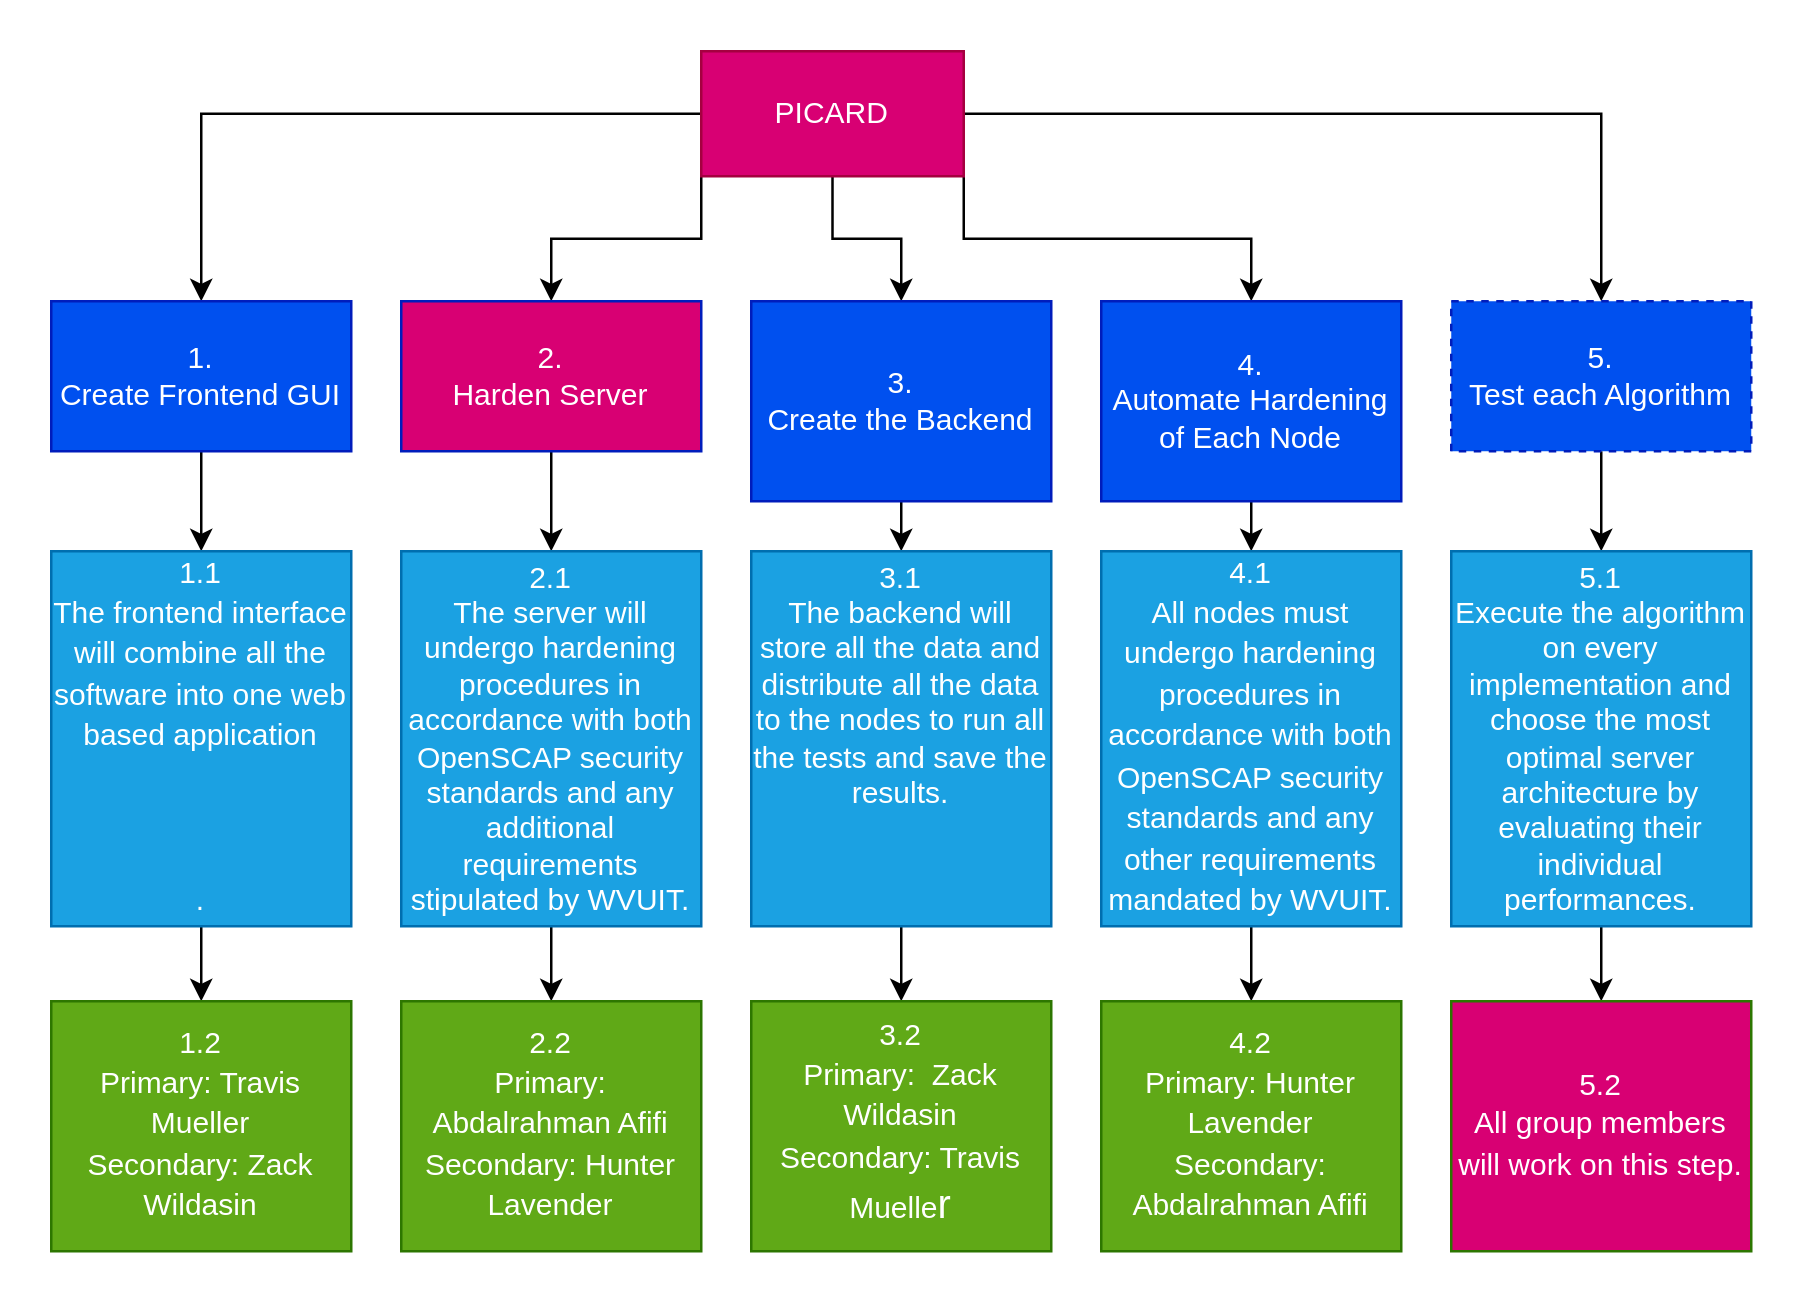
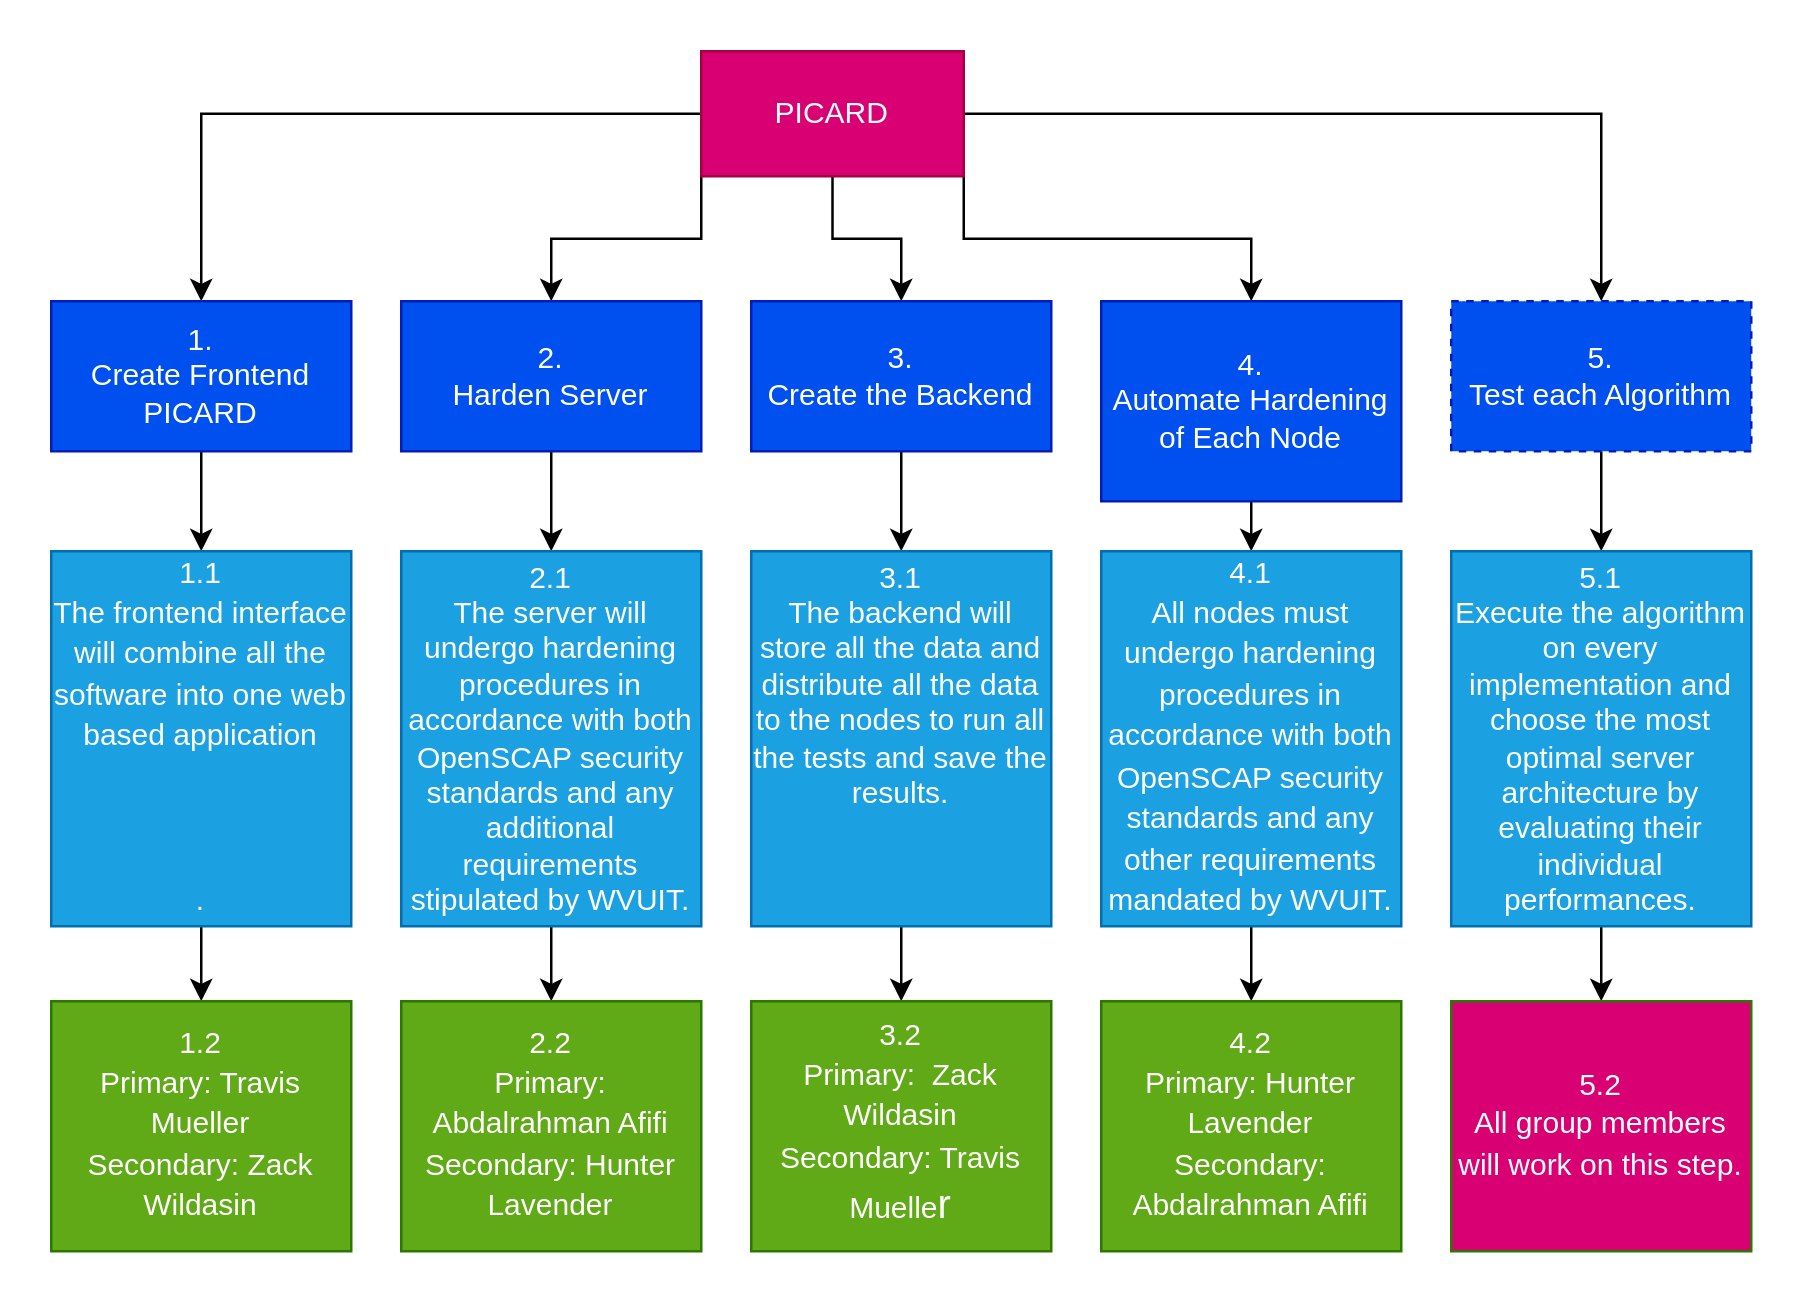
- <mxCell id="9" value="&lt;div&gt;1. &lt;br&gt;&lt;/div&gt;&lt;div&gt;Create Frontend GUI&lt;/div&gt;" style="rounded=0;whiteSpace=wrap;html=1;align=center;fillColor=#0050ef;fontColor=#ffffff;strokeColor=#001DBC;" vertex="1" parent="1"><mxGeometry x="20" y="120" width="120" height="60" as="geometry" /></mxCell>
+ <mxCell id="9" value="&lt;div&gt;1. &lt;br&gt;&lt;/div&gt;&lt;div&gt;Create Frontend PICARD&lt;/div&gt;" style="rounded=0;whiteSpace=wrap;html=1;align=center;fillColor=#0050ef;fontColor=#ffffff;strokeColor=#001DBC;" vertex="1" parent="1"><mxGeometry x="20" y="120" width="120" height="60" as="geometry" /></mxCell>
- <mxCell id="13" value="&lt;div&gt;2.&lt;/div&gt;&lt;div&gt;Harden Server&lt;/div&gt;" style="rounded=0;whiteSpace=wrap;html=1;fillColor=#d80073;fontColor=#ffffff;strokeColor=#001DBC;" vertex="1" parent="1"><mxGeometry x="160" y="120" width="120" height="60" as="geometry" /></mxCell>
+ <mxCell id="13" value="&lt;div&gt;2.&lt;/div&gt;&lt;div&gt;Harden Server&lt;/div&gt;" style="rounded=0;whiteSpace=wrap;html=1;fillColor=#0050ef;fontColor=#ffffff;strokeColor=#001DBC;" vertex="1" parent="1"><mxGeometry x="160" y="120" width="120" height="60" as="geometry" /></mxCell>
- <mxCell id="11" value="&lt;div&gt;&lt;font color=&quot;#ffffff&quot;&gt;3.&lt;/font&gt;&lt;/div&gt;&lt;div&gt;&lt;font color=&quot;#ffffff&quot;&gt;Create the Backend&lt;/font&gt;&lt;/div&gt;" style="rounded=0;whiteSpace=wrap;html=1;fillColor=#0050ef;fontColor=#ffffff;strokeColor=#001DBC;" vertex="1" parent="1"><mxGeometry x="300" y="120" width="120" height="80" as="geometry" /></mxCell>
+ <mxCell id="11" value="&lt;div&gt;&lt;font color=&quot;#ffffff&quot;&gt;3.&lt;/font&gt;&lt;/div&gt;&lt;div&gt;&lt;font color=&quot;#ffffff&quot;&gt;Create the Backend&lt;/font&gt;&lt;/div&gt;" style="rounded=0;whiteSpace=wrap;html=1;fillColor=#0050ef;fontColor=#ffffff;strokeColor=#001DBC;" vertex="1" parent="1"><mxGeometry x="300" y="120" width="120" height="60" as="geometry" /></mxCell>
